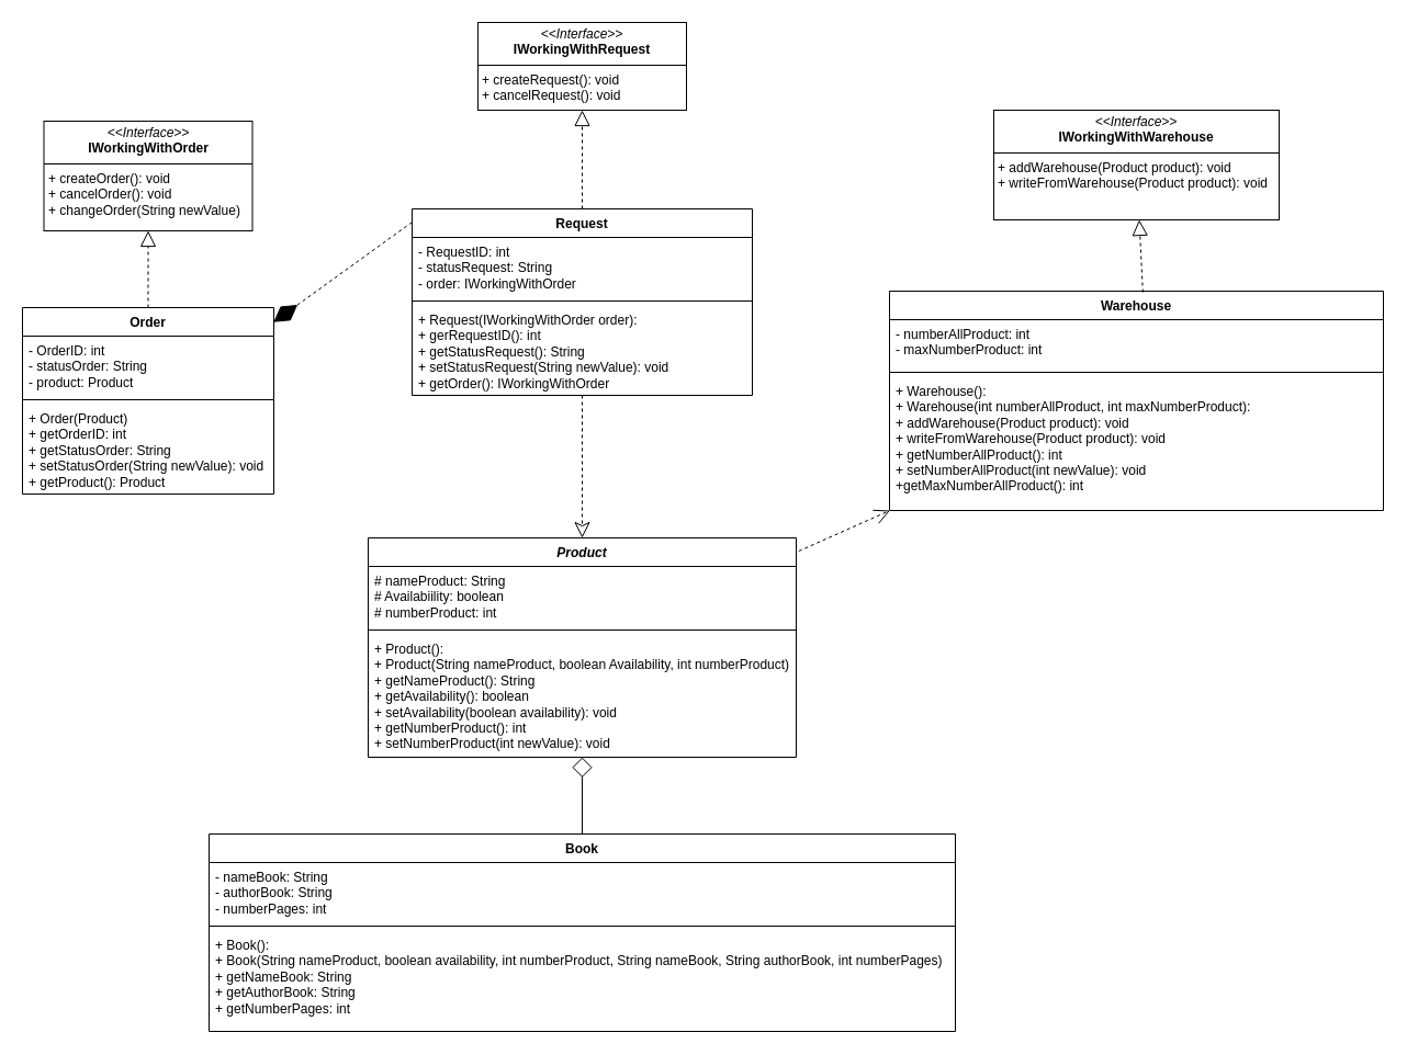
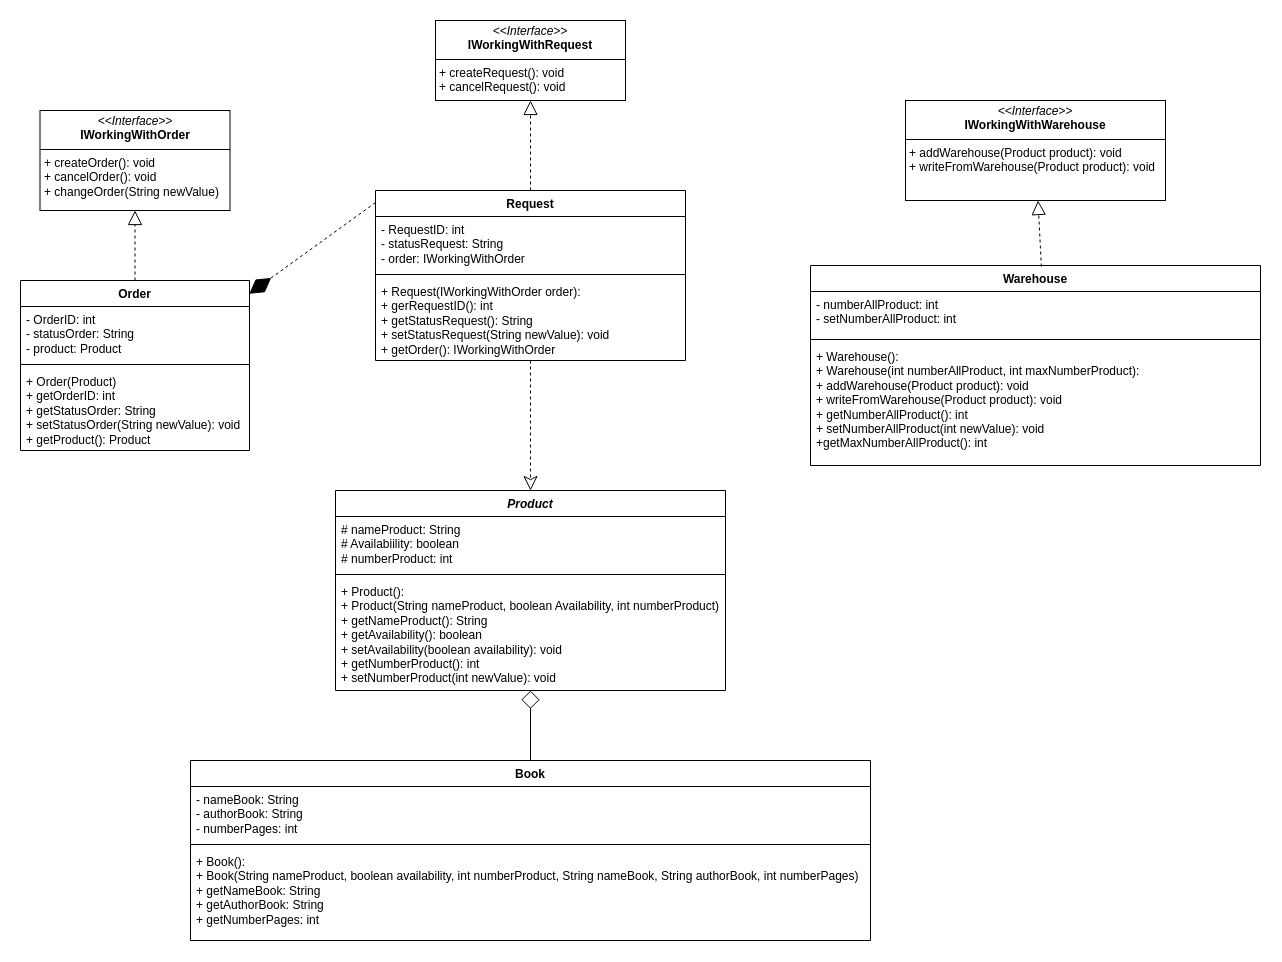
- <mxCell id="12" value="- numberAllProduct: int&lt;div&gt;- maxNumberProduct: int&amp;nbsp;&lt;/div&gt;" style="text;strokeColor=none;fillColor=none;align=left;verticalAlign=top;spacingLeft=4;spacingRight=4;overflow=hidden;rotatable=0;points=[[0,0.5],[1,0.5]];portConstraint=eastwest;whiteSpace=wrap;html=1;" vertex="1" parent="11"><mxGeometry y="26" width="450" height="44" as="geometry" /></mxCell>
+ <mxCell id="12" value="- numberAllProduct: int&lt;div&gt;- setNumberAllProduct: int&amp;nbsp;&lt;/div&gt;" style="text;strokeColor=none;fillColor=none;align=left;verticalAlign=top;spacingLeft=4;spacingRight=4;overflow=hidden;rotatable=0;points=[[0,0.5],[1,0.5]];portConstraint=eastwest;whiteSpace=wrap;html=1;" vertex="1" parent="11"><mxGeometry y="26" width="450" height="44" as="geometry" /></mxCell>
- <mxCell id="17" value="" style="endArrow=open;dashed=1;endFill=0;endSize=12;html=1;rounded=0;exitX=1.006;exitY=0.06;exitDx=0;exitDy=0;exitPerimeter=0;" edge="1" parent="1" source="2" target="11"><mxGeometry width="160" relative="1" as="geometry"><mxPoint x="820" y="460" as="sourcePoint" /><mxPoint x="820" y="340" as="targetPoint" /></mxGeometry></mxCell>
